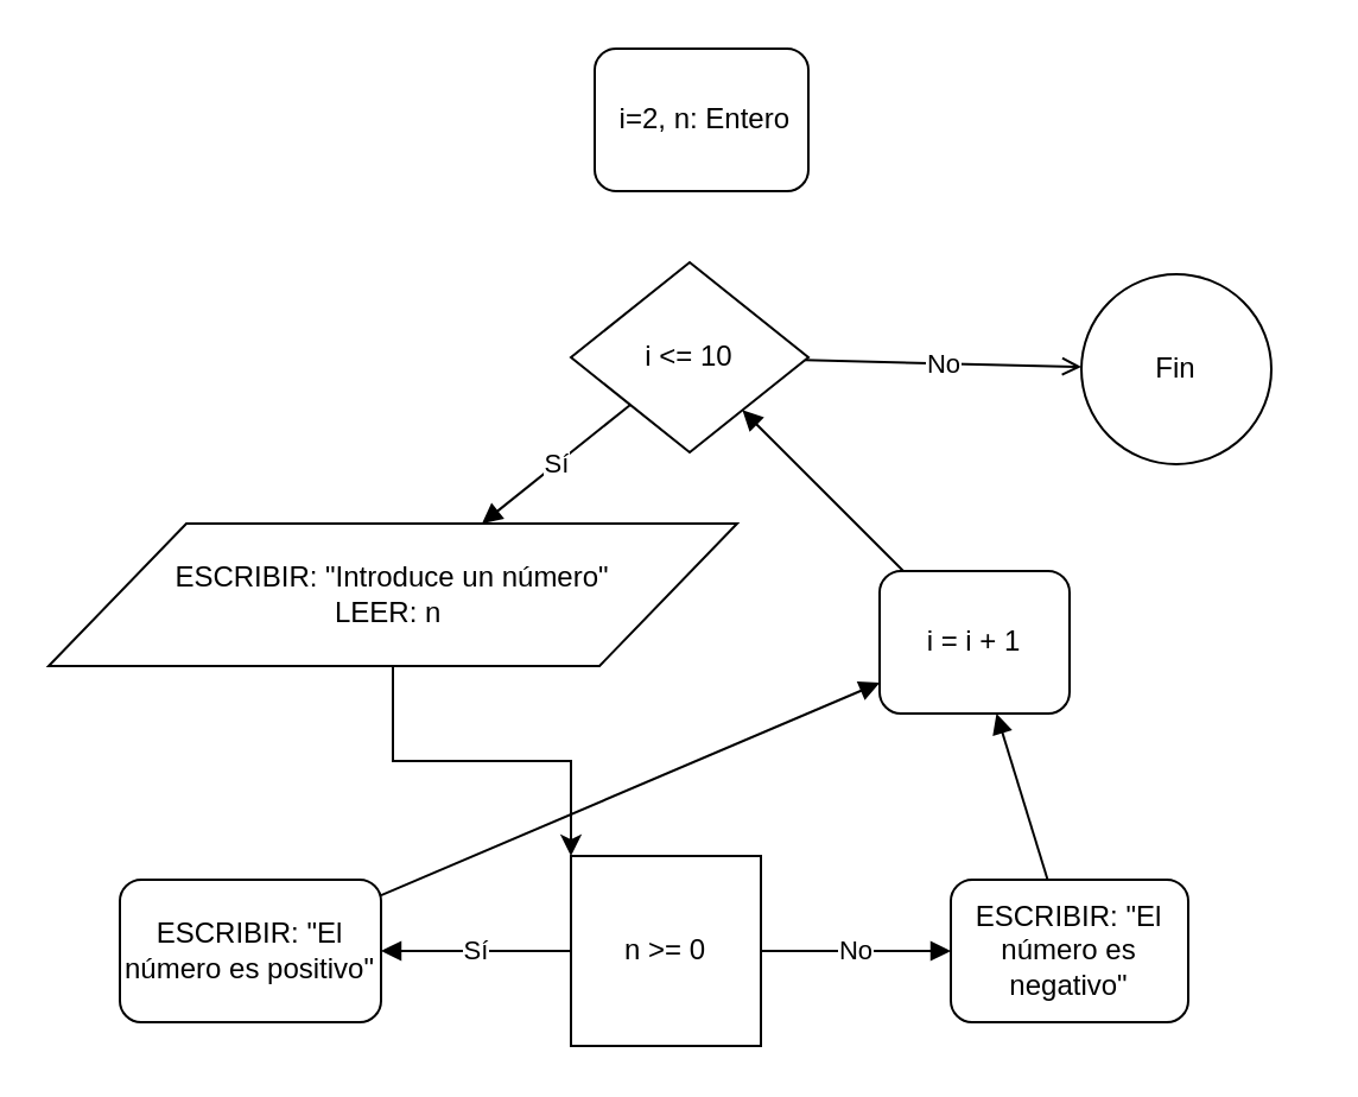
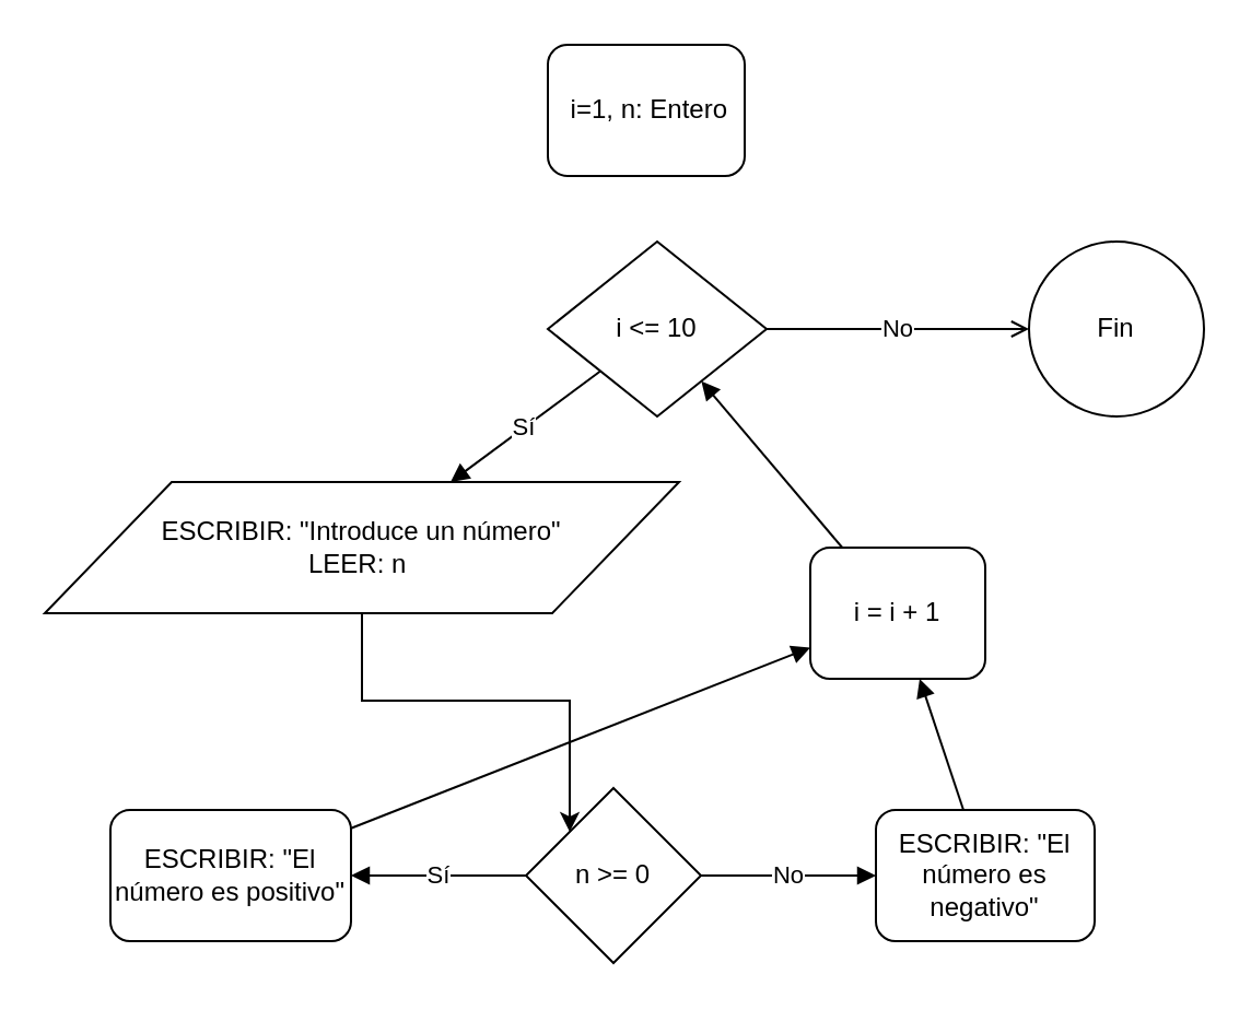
- <mxCell id="2" value="&amp;nbsp;i=2, n: Entero" style="rounded=1;whiteSpace=wrap;html=1;" vertex="1" parent="1"><mxGeometry x="250" y="20" width="90" height="60" as="geometry" /></mxCell>
+ <mxCell id="2" value="&amp;nbsp;i=1, n: Entero" style="rounded=1;whiteSpace=wrap;html=1;" vertex="1" parent="1"><mxGeometry x="250" y="20" width="90" height="60" as="geometry" /></mxCell>
- <mxCell id="3" value="i &amp;lt;= 10" style="rhombus;whiteSpace=wrap;html=1;" vertex="1" parent="1"><mxGeometry x="240" y="110" width="100" height="80" as="geometry" /></mxCell>
+ <mxCell id="3" value="i &amp;lt;= 10" style="rhombus;whiteSpace=wrap;html=1;" vertex="1" parent="1"><mxGeometry x="250" y="110" width="100" height="80" as="geometry" /></mxCell>
- <mxCell id="10" value="Fin" style="ellipse;whiteSpace=wrap;html=1;aspect=fixed;" vertex="1" parent="1"><mxGeometry x="455" y="115" width="80" height="80" as="geometry" /></mxCell>
+ <mxCell id="10" value="Fin" style="ellipse;whiteSpace=wrap;html=1;aspect=fixed;" vertex="1" parent="1"><mxGeometry x="470" y="110" width="80" height="80" as="geometry" /></mxCell>
- <mxCell id="9" value="i = i + 1" style="rounded=1;whiteSpace=wrap;html=1;" vertex="1" parent="1"><mxGeometry x="370" y="240" width="80" height="60" as="geometry" /></mxCell>
+ <mxCell id="9" value="i = i + 1" style="rounded=1;whiteSpace=wrap;html=1;" vertex="1" parent="1"><mxGeometry x="370" y="250" width="80" height="60" as="geometry" /></mxCell>
- <mxCell id="6" value="n &amp;gt;= 0" style="whiteSpace=wrap;html=1;rounded=0;" vertex="1" parent="1"><mxGeometry x="240" y="360" width="80" height="80" as="geometry" /></mxCell>
+ <mxCell id="6" value="n &amp;gt;= 0" style="rhombus;whiteSpace=wrap;html=1;" vertex="1" parent="1"><mxGeometry x="240" y="360" width="80" height="80" as="geometry" /></mxCell>
